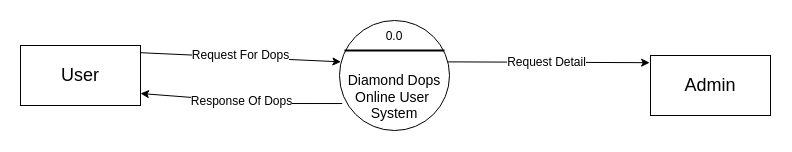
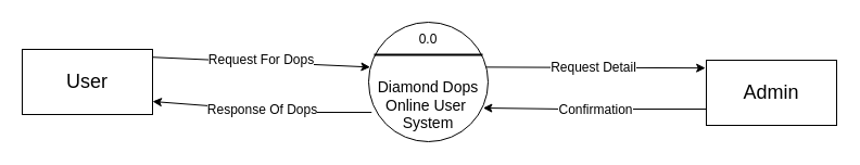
+ <mxCell id="6" value="" style="endArrow=classic;html=1;rounded=0;exitX=0;exitY=0.75;exitDx=0;exitDy=0;entryX=0.958;entryY=0.718;entryDx=0;entryDy=0;entryPerimeter=0;" edge="1" parent="1" source="3" target="12"><mxGeometry relative="1" as="geometry"><mxPoint x="640" y="240" as="sourcePoint" /><mxPoint x="450" y="100" as="targetPoint" /><Array as="points"><mxPoint x="560" y="100" /><mxPoint x="520" y="100" /></Array></mxGeometry></mxCell>
+ <mxCell id="7" value="&lt;font style=&quot;font-size: 12px;&quot;&gt;Confirmation&lt;/font&gt;" style="edgeLabel;resizable=0;html=1;align=center;verticalAlign=middle;" connectable="0" vertex="1" parent="6"><mxGeometry relative="1" as="geometry" /></mxCell>
